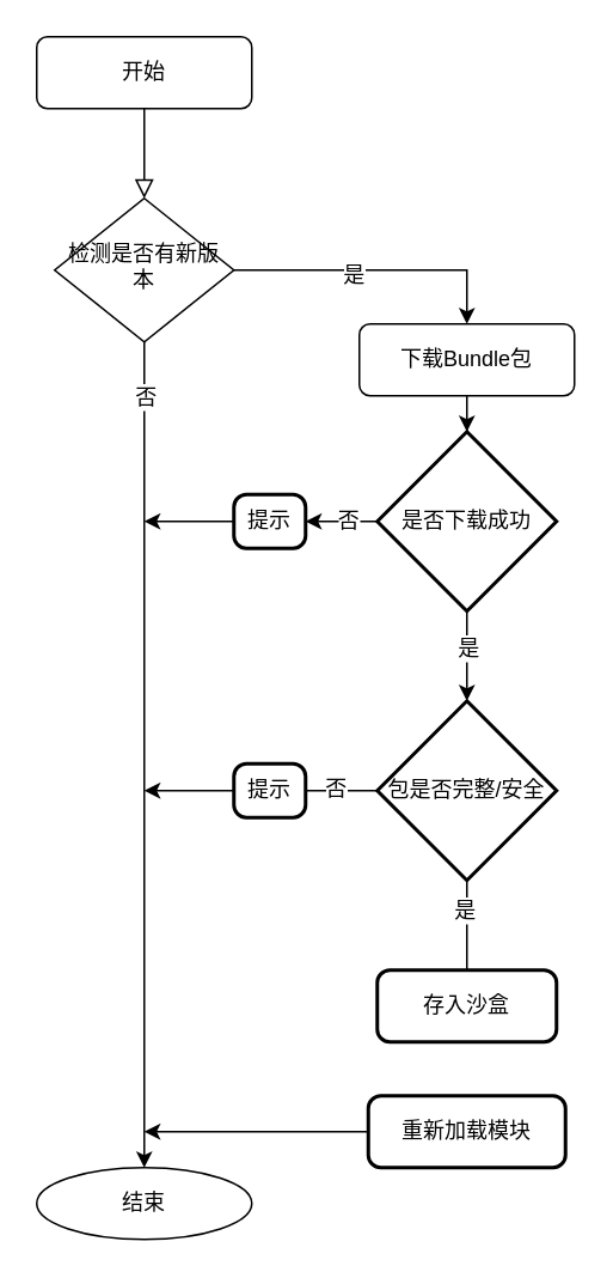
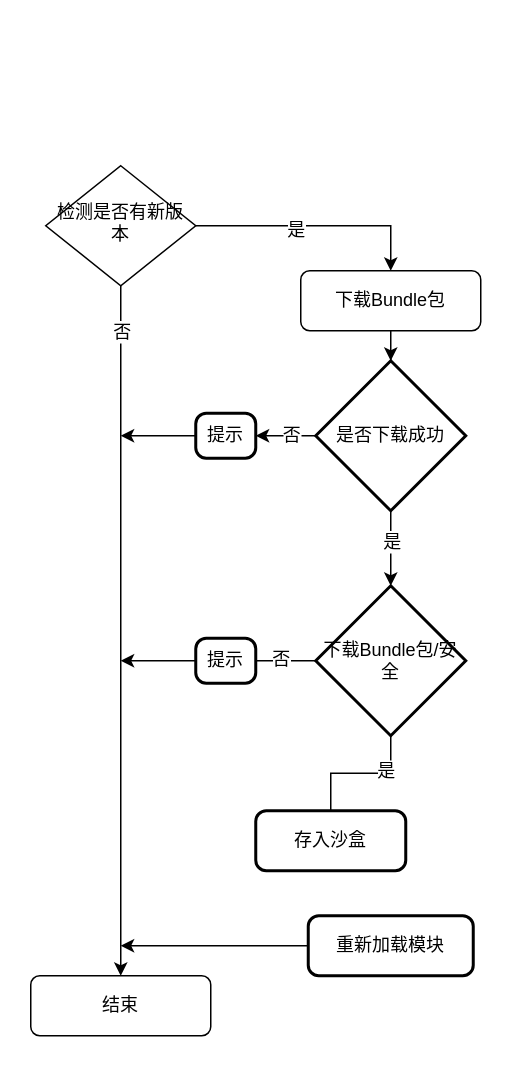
- <mxCell id="3" value="开始" style="rounded=1;whiteSpace=wrap;html=1;fontSize=12;glass=0;strokeWidth=1;shadow=0;" parent="1" vertex="1"><mxGeometry x="20" y="20" width="120" height="40" as="geometry" /></mxCell>
- <mxCell id="2" value="" style="rounded=0;html=1;jettySize=auto;orthogonalLoop=1;fontSize=11;endArrow=block;endFill=0;endSize=8;strokeWidth=1;shadow=0;labelBackgroundColor=none;edgeStyle=orthogonalEdgeStyle;" parent="1" source="3" target="8" edge="1"><mxGeometry relative="1" as="geometry" /></mxCell>
- <mxCell id="21" value="包是否完整/安全" style="strokeWidth=2;html=1;shape=mxgraph.flowchart.decision;whiteSpace=wrap;" parent="1" vertex="1"><mxGeometry x="210" y="390" width="100" height="100" as="geometry" /></mxCell>
+ <mxCell id="21" value="下载Bundle包/安全" style="strokeWidth=2;html=1;shape=mxgraph.flowchart.decision;whiteSpace=wrap;" parent="1" vertex="1"><mxGeometry x="210" y="390" width="100" height="100" as="geometry" /></mxCell>
- <mxCell id="26" value="存入沙盒" style="rounded=1;whiteSpace=wrap;html=1;absoluteArcSize=1;arcSize=14;strokeWidth=2;" parent="1" vertex="1"><mxGeometry x="210" y="540" width="100" height="40" as="geometry" /></mxCell>
+ <mxCell id="26" value="存入沙盒" style="rounded=1;whiteSpace=wrap;html=1;absoluteArcSize=1;arcSize=14;strokeWidth=2;" parent="1" vertex="1"><mxGeometry x="170" y="540" width="100" height="40" as="geometry" /></mxCell>
- <mxCell id="9" value="结束" style="ellipse;whiteSpace=wrap;html=1;fontSize=12;glass=0;strokeWidth=1;shadow=0;" parent="1" vertex="1"><mxGeometry x="20" y="650" width="120" height="40" as="geometry" /></mxCell>
+ <mxCell id="9" value="结束" style="rounded=1;whiteSpace=wrap;html=1;fontSize=12;glass=0;strokeWidth=1;shadow=0;" parent="1" vertex="1"><mxGeometry x="20" y="650" width="120" height="40" as="geometry" /></mxCell>
